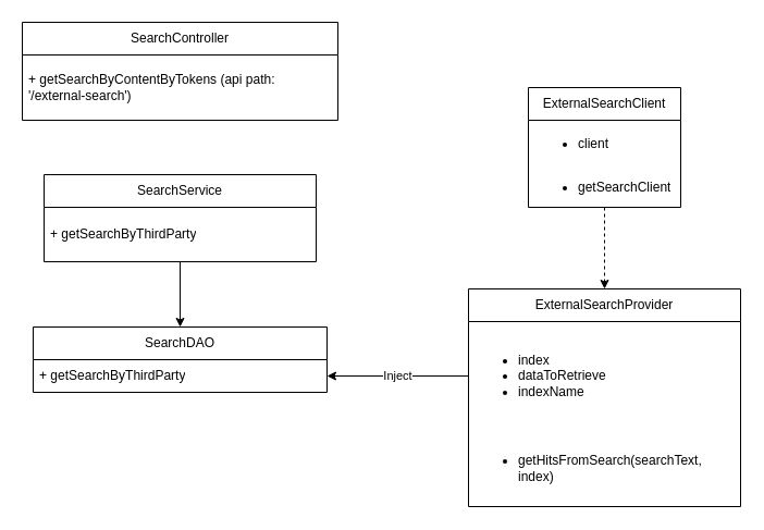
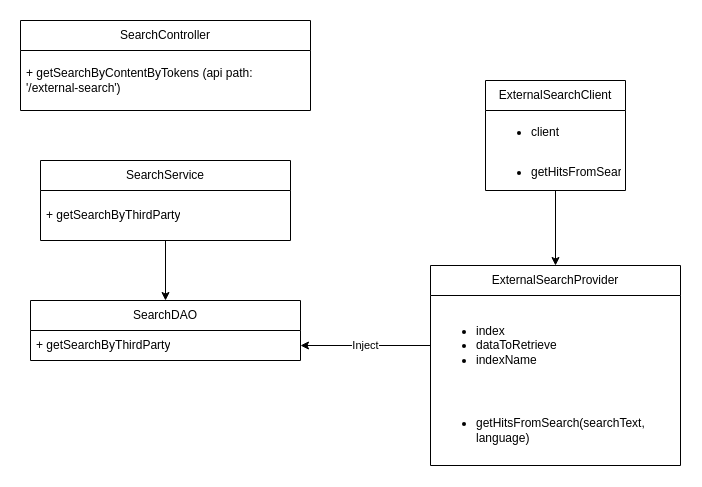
- <mxCell id="16" value="&lt;ul&gt;&lt;li&gt;getSearchClient&lt;/li&gt;&lt;/ul&gt;" style="text;strokeColor=none;fillColor=none;align=left;verticalAlign=middle;spacingLeft=4;spacingRight=4;overflow=hidden;points=[[0,0.5],[1,0.5]];portConstraint=eastwest;rotatable=0;whiteSpace=wrap;html=1;" vertex="1" parent="14"><mxGeometry y="70" width="140" height="40" as="geometry" /></mxCell>
+ <mxCell id="16" value="&lt;ul&gt;&lt;li&gt;getHitsFromSearch&lt;/li&gt;&lt;/ul&gt;" style="text;strokeColor=none;fillColor=none;align=left;verticalAlign=middle;spacingLeft=4;spacingRight=4;overflow=hidden;points=[[0,0.5],[1,0.5]];portConstraint=eastwest;rotatable=0;whiteSpace=wrap;html=1;" vertex="1" parent="14"><mxGeometry y="70" width="140" height="40" as="geometry" /></mxCell>
- <mxCell id="13" style="edgeStyle=orthogonalEdgeStyle;rounded=0;orthogonalLoop=1;jettySize=auto;html=1;dashed=1;" edge="1" parent="1" source="14" target="9"><mxGeometry relative="1" as="geometry" /></mxCell>
+ <mxCell id="13" style="edgeStyle=orthogonalEdgeStyle;rounded=0;orthogonalLoop=1;jettySize=auto;html=1;" edge="1" parent="1" source="14" target="9"><mxGeometry relative="1" as="geometry" /></mxCell>
- <mxCell id="11" value="&lt;ul&gt;&lt;li&gt;getHitsFromSearch(searchText, index)&lt;br&gt;&lt;/li&gt;&lt;/ul&gt;" style="text;strokeColor=none;fillColor=none;align=left;verticalAlign=middle;spacingLeft=4;spacingRight=4;overflow=hidden;points=[[0,0.5],[1,0.5]];portConstraint=eastwest;rotatable=0;whiteSpace=wrap;html=1;" vertex="1" parent="9"><mxGeometry y="130" width="250" height="70" as="geometry" /></mxCell>
+ <mxCell id="11" value="&lt;ul&gt;&lt;li&gt;getHitsFromSearch(searchText, language)&lt;br&gt;&lt;/li&gt;&lt;/ul&gt;" style="text;strokeColor=none;fillColor=none;align=left;verticalAlign=middle;spacingLeft=4;spacingRight=4;overflow=hidden;points=[[0,0.5],[1,0.5]];portConstraint=eastwest;rotatable=0;whiteSpace=wrap;html=1;" vertex="1" parent="9"><mxGeometry y="130" width="250" height="70" as="geometry" /></mxCell>
